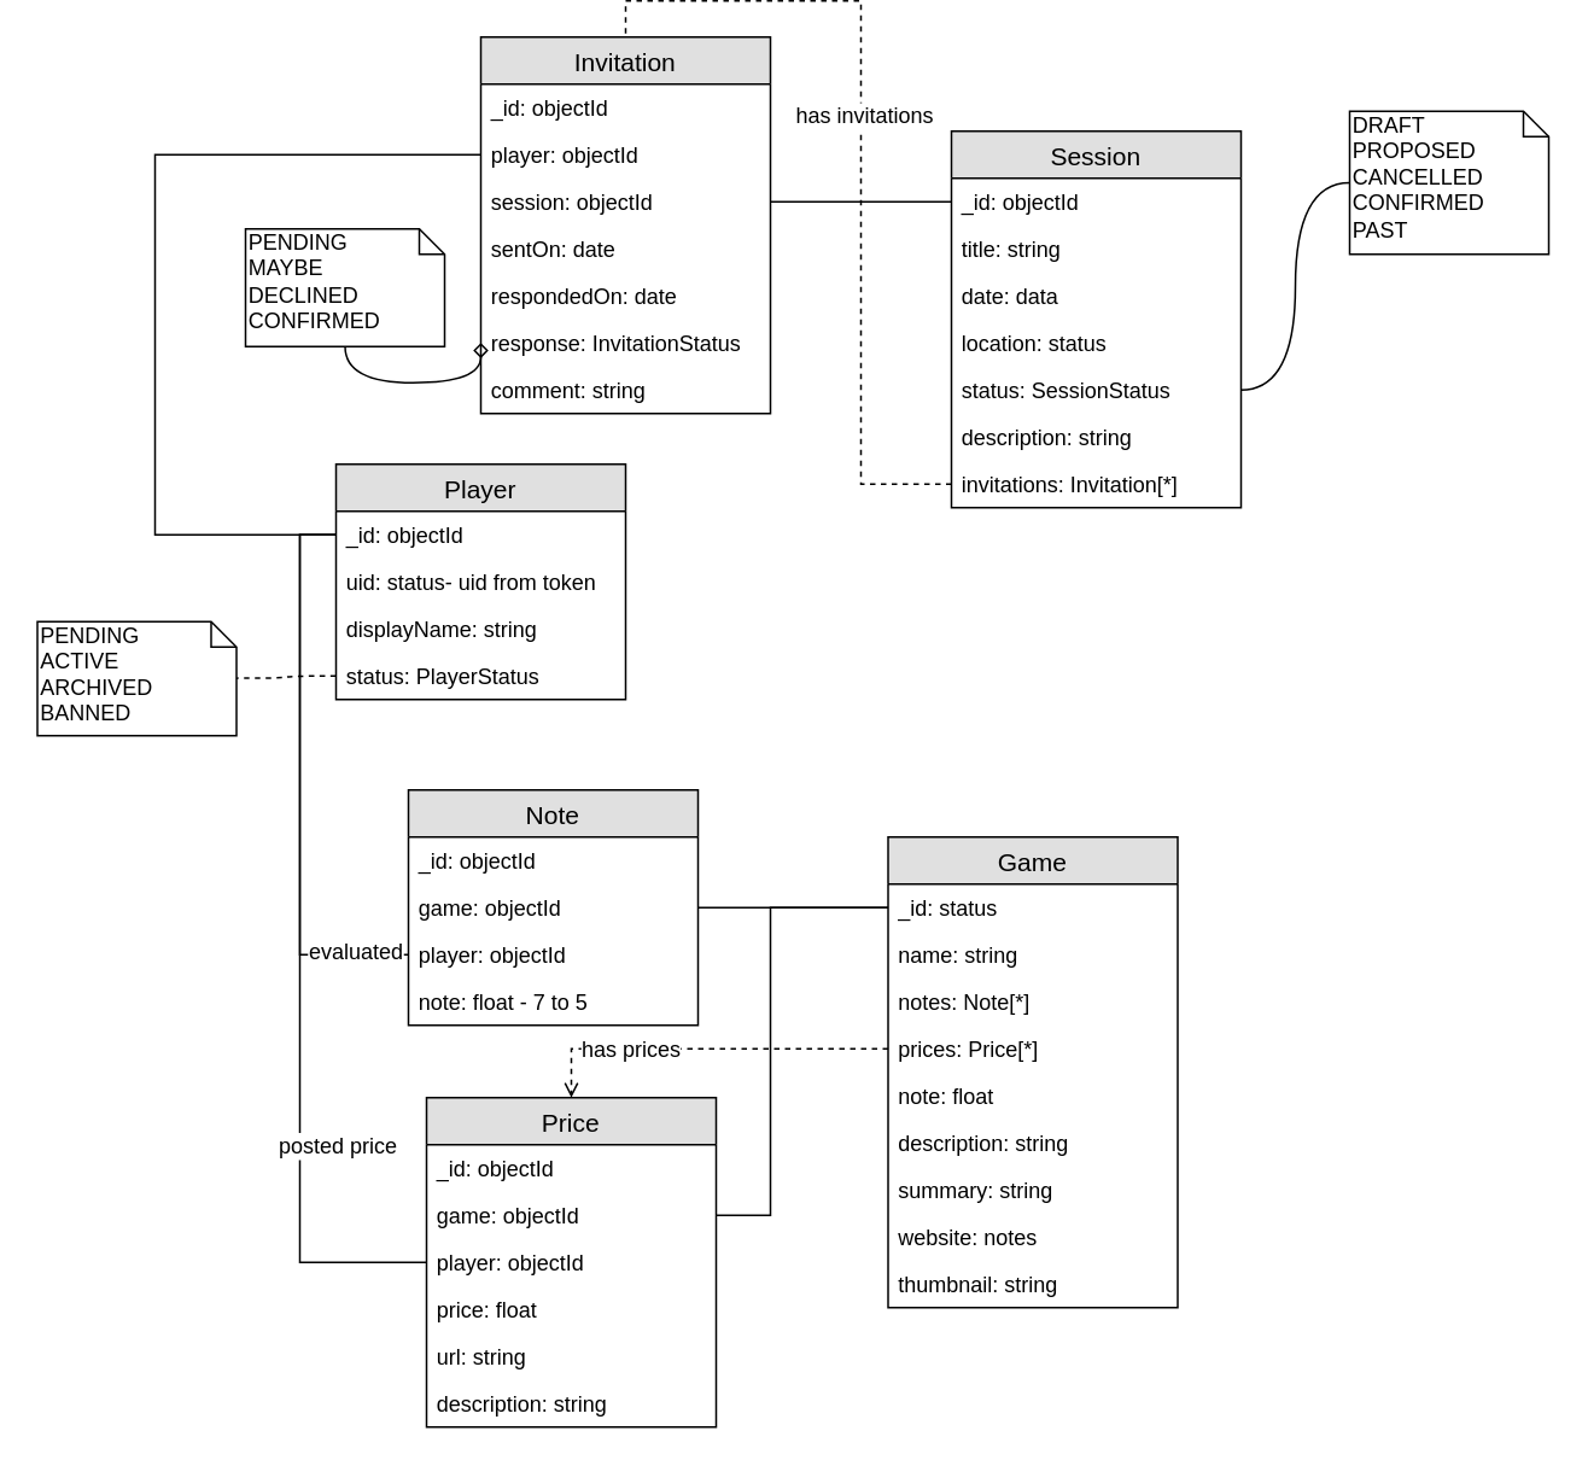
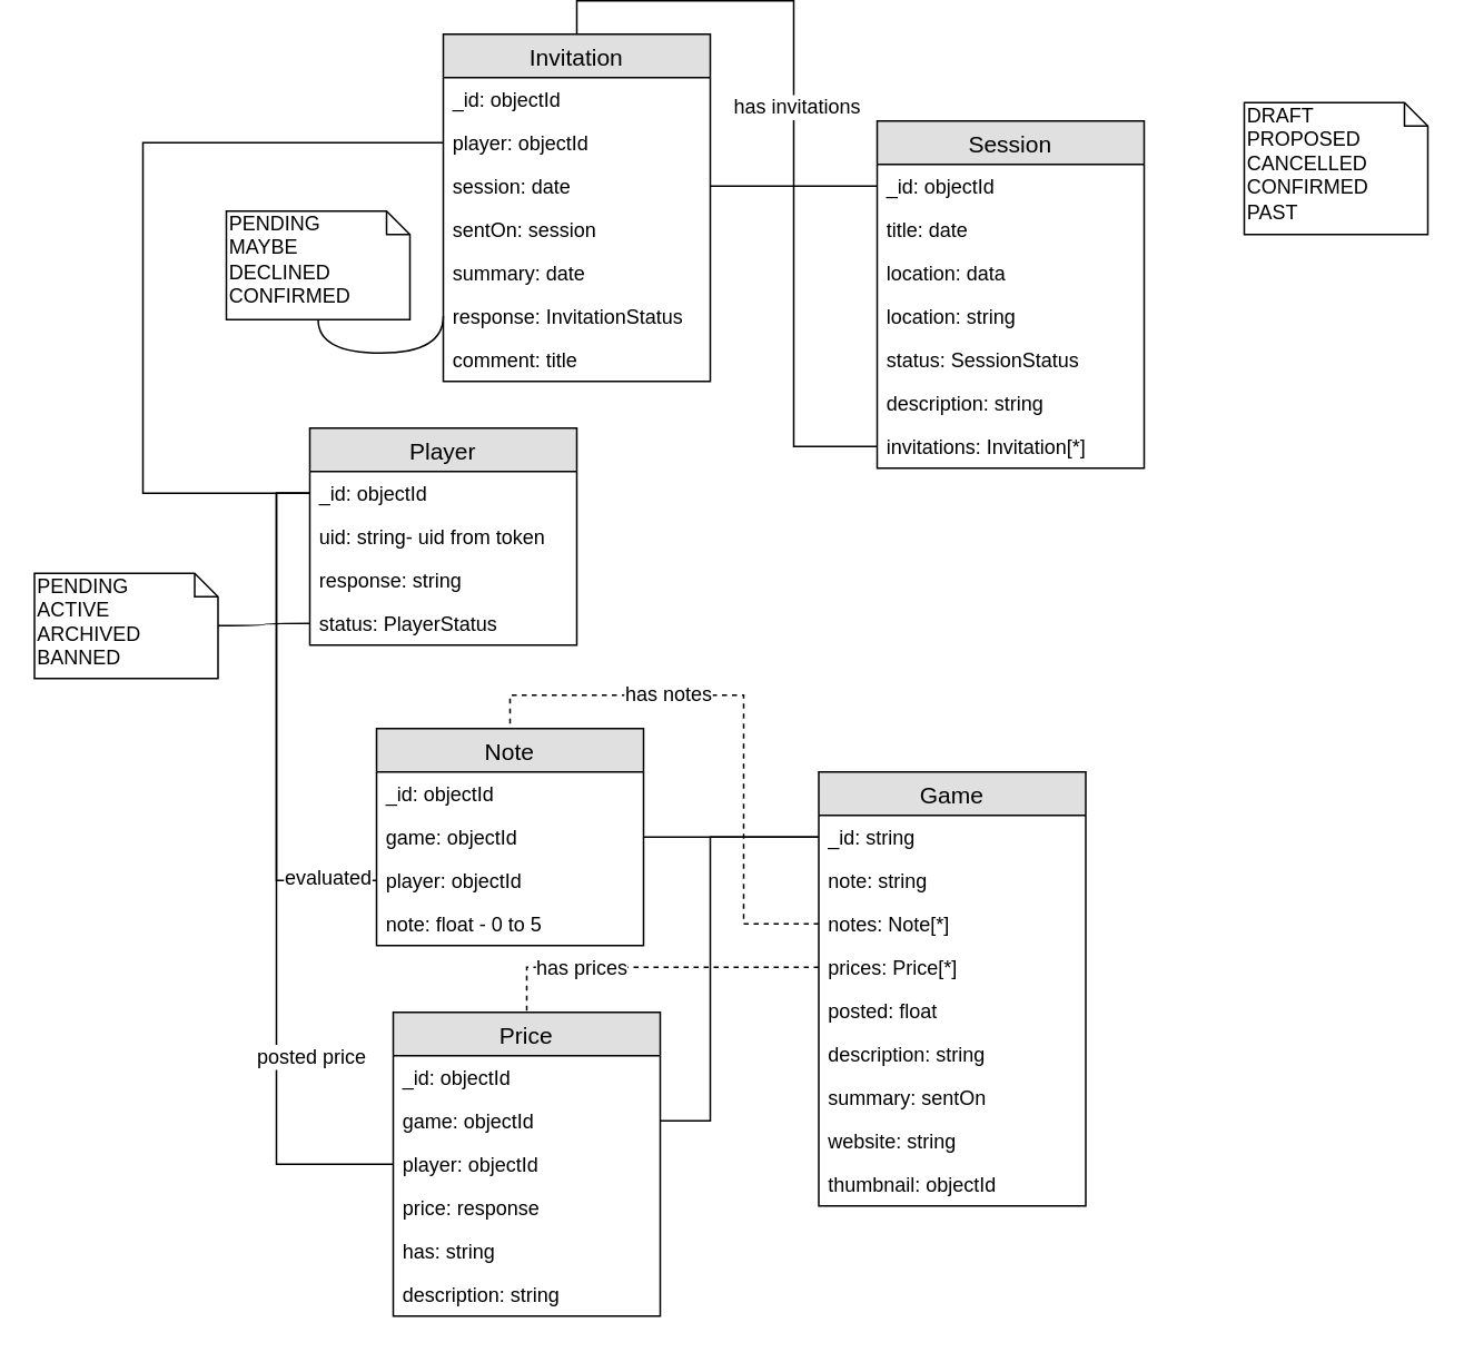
- <mxCell id="52" value="session: objectId" style="text;strokeColor=none;fillColor=none;spacingLeft=4;spacingRight=4;overflow=hidden;rotatable=0;points=[[0,0.5],[1,0.5]];portConstraint=eastwest;fontSize=12;" vertex="1" parent="49"><mxGeometry y="78" width="160" height="26" as="geometry" /></mxCell>
+ <mxCell id="52" value="session: date" style="text;strokeColor=none;fillColor=none;spacingLeft=4;spacingRight=4;overflow=hidden;rotatable=0;points=[[0,0.5],[1,0.5]];portConstraint=eastwest;fontSize=12;" vertex="1" parent="49"><mxGeometry y="78" width="160" height="26" as="geometry" /></mxCell>
- <mxCell id="53" value="sentOn: date" style="text;strokeColor=none;fillColor=none;spacingLeft=4;spacingRight=4;overflow=hidden;rotatable=0;points=[[0,0.5],[1,0.5]];portConstraint=eastwest;fontSize=12;" vertex="1" parent="49"><mxGeometry y="104" width="160" height="26" as="geometry" /></mxCell>
+ <mxCell id="53" value="sentOn: session" style="text;strokeColor=none;fillColor=none;spacingLeft=4;spacingRight=4;overflow=hidden;rotatable=0;points=[[0,0.5],[1,0.5]];portConstraint=eastwest;fontSize=12;" vertex="1" parent="49"><mxGeometry y="104" width="160" height="26" as="geometry" /></mxCell>
- <mxCell id="27" value="title: string" style="text;strokeColor=none;fillColor=none;spacingLeft=4;spacingRight=4;overflow=hidden;rotatable=0;points=[[0,0.5],[1,0.5]];portConstraint=eastwest;fontSize=12;" vertex="1" parent="25"><mxGeometry y="52" width="160" height="26" as="geometry" /></mxCell>
+ <mxCell id="27" value="title: date" style="text;strokeColor=none;fillColor=none;spacingLeft=4;spacingRight=4;overflow=hidden;rotatable=0;points=[[0,0.5],[1,0.5]];portConstraint=eastwest;fontSize=12;" vertex="1" parent="25"><mxGeometry y="52" width="160" height="26" as="geometry" /></mxCell>
- <mxCell id="34" style="edgeStyle=orthogonalEdgeStyle;orthogonalLoop=1;jettySize=auto;html=1;exitX=1;exitY=0.5;exitDx=0;exitDy=0;entryX=0;entryY=0.5;entryDx=0;entryDy=0;entryPerimeter=0;endArrow=none;endFill=0;curved=1;" edge="1" parent="1" source="30" target="33"><mxGeometry relative="1" as="geometry" /></mxCell>
- <mxCell id="54" value="respondedOn: date" style="text;strokeColor=none;fillColor=none;spacingLeft=4;spacingRight=4;overflow=hidden;rotatable=0;points=[[0,0.5],[1,0.5]];portConstraint=eastwest;fontSize=12;" vertex="1" parent="49"><mxGeometry y="130" width="160" height="26" as="geometry" /></mxCell>
+ <mxCell id="54" value="summary: date" style="text;strokeColor=none;fillColor=none;spacingLeft=4;spacingRight=4;overflow=hidden;rotatable=0;points=[[0,0.5],[1,0.5]];portConstraint=eastwest;fontSize=12;" vertex="1" parent="49"><mxGeometry y="130" width="160" height="26" as="geometry" /></mxCell>
- <mxCell id="28" value="date: data" style="text;strokeColor=none;fillColor=none;spacingLeft=4;spacingRight=4;overflow=hidden;rotatable=0;points=[[0,0.5],[1,0.5]];portConstraint=eastwest;fontSize=12;" vertex="1" parent="25"><mxGeometry y="78" width="160" height="26" as="geometry" /></mxCell>
+ <mxCell id="28" value="location: data" style="text;strokeColor=none;fillColor=none;spacingLeft=4;spacingRight=4;overflow=hidden;rotatable=0;points=[[0,0.5],[1,0.5]];portConstraint=eastwest;fontSize=12;" vertex="1" parent="25"><mxGeometry y="78" width="160" height="26" as="geometry" /></mxCell>
- <mxCell id="29" value="location: status" style="text;strokeColor=none;fillColor=none;spacingLeft=4;spacingRight=4;overflow=hidden;rotatable=0;points=[[0,0.5],[1,0.5]];portConstraint=eastwest;fontSize=12;" vertex="1" parent="25"><mxGeometry y="104" width="160" height="26" as="geometry" /></mxCell>
+ <mxCell id="29" value="location: string" style="text;strokeColor=none;fillColor=none;spacingLeft=4;spacingRight=4;overflow=hidden;rotatable=0;points=[[0,0.5],[1,0.5]];portConstraint=eastwest;fontSize=12;" vertex="1" parent="25"><mxGeometry y="104" width="160" height="26" as="geometry" /></mxCell>
- <mxCell id="61" style="edgeStyle=orthogonalEdgeStyle;rounded=0;orthogonalLoop=1;jettySize=auto;html=1;exitX=0;exitY=0.5;exitDx=0;exitDy=0;entryX=0.5;entryY=0;entryDx=0;entryDy=0;endArrow=none;endFill=0;dashed=1;" edge="1" parent="1" source="32" target="49"><mxGeometry relative="1" as="geometry" /></mxCell>
+ <mxCell id="61" style="edgeStyle=orthogonalEdgeStyle;rounded=0;orthogonalLoop=1;jettySize=auto;html=1;exitX=0;exitY=0.5;exitDx=0;exitDy=0;entryX=0.5;entryY=0;entryDx=0;entryDy=0;endArrow=none;endFill=0;dashed=0;" edge="1" parent="1" source="32" target="49"><mxGeometry relative="1" as="geometry" /></mxCell>
- <mxCell id="59" style="edgeStyle=orthogonalEdgeStyle;orthogonalLoop=1;jettySize=auto;html=1;exitX=0.5;exitY=1;exitDx=0;exitDy=0;exitPerimeter=0;entryX=0;entryY=0.5;entryDx=0;entryDy=0;endArrow=diamond;endFill=0;curved=1;" edge="1" parent="1" source="60" target="55"><mxGeometry relative="1" as="geometry" /></mxCell>
+ <mxCell id="59" style="edgeStyle=orthogonalEdgeStyle;orthogonalLoop=1;jettySize=auto;html=1;exitX=0.5;exitY=1;exitDx=0;exitDy=0;exitPerimeter=0;entryX=0;entryY=0.5;entryDx=0;entryDy=0;endArrow=none;endFill=0;curved=1;" edge="1" parent="1" source="60" target="55"><mxGeometry relative="1" as="geometry" /></mxCell>
- <mxCell id="56" value="comment: string" style="text;strokeColor=none;fillColor=none;spacingLeft=4;spacingRight=4;overflow=hidden;rotatable=0;points=[[0,0.5],[1,0.5]];portConstraint=eastwest;fontSize=12;" vertex="1" parent="49"><mxGeometry y="182" width="160" height="26" as="geometry" /></mxCell>
+ <mxCell id="56" value="comment: title" style="text;strokeColor=none;fillColor=none;spacingLeft=4;spacingRight=4;overflow=hidden;rotatable=0;points=[[0,0.5],[1,0.5]];portConstraint=eastwest;fontSize=12;" vertex="1" parent="49"><mxGeometry y="182" width="160" height="26" as="geometry" /></mxCell>
- <mxCell id="4" value="uid: status- uid from token" style="text;strokeColor=none;fillColor=none;spacingLeft=4;spacingRight=4;overflow=hidden;rotatable=0;points=[[0,0.5],[1,0.5]];portConstraint=eastwest;fontSize=12;" vertex="1" parent="2"><mxGeometry y="52" width="160" height="26" as="geometry" /></mxCell>
+ <mxCell id="4" value="uid: string- uid from token" style="text;strokeColor=none;fillColor=none;spacingLeft=4;spacingRight=4;overflow=hidden;rotatable=0;points=[[0,0.5],[1,0.5]];portConstraint=eastwest;fontSize=12;" vertex="1" parent="2"><mxGeometry y="52" width="160" height="26" as="geometry" /></mxCell>
- <mxCell id="5" value="displayName: string" style="text;strokeColor=none;fillColor=none;spacingLeft=4;spacingRight=4;overflow=hidden;rotatable=0;points=[[0,0.5],[1,0.5]];portConstraint=eastwest;fontSize=12;" parent="2" vertex="1"><mxGeometry y="78" width="160" height="26" as="geometry" /></mxCell>
+ <mxCell id="5" value="response: string" style="text;strokeColor=none;fillColor=none;spacingLeft=4;spacingRight=4;overflow=hidden;rotatable=0;points=[[0,0.5],[1,0.5]];portConstraint=eastwest;fontSize=12;" parent="2" vertex="1"><mxGeometry y="78" width="160" height="26" as="geometry" /></mxCell>
- <mxCell id="64" style="edgeStyle=orthogonalEdgeStyle;orthogonalLoop=1;jettySize=auto;html=1;exitX=0;exitY=0.5;exitDx=0;exitDy=0;entryX=1;entryY=0.496;entryDx=0;entryDy=0;entryPerimeter=0;dashed=1;endArrow=none;endFill=0;curved=1;" edge="1" parent="1" source="6" target="63"><mxGeometry relative="1" as="geometry" /></mxCell>
+ <mxCell id="64" style="edgeStyle=orthogonalEdgeStyle;orthogonalLoop=1;jettySize=auto;html=1;exitX=0;exitY=0.5;exitDx=0;exitDy=0;entryX=1;entryY=0.496;entryDx=0;entryDy=0;entryPerimeter=0;dashed=0;endArrow=none;endFill=0;curved=1;" edge="1" parent="1" source="6" target="63"><mxGeometry relative="1" as="geometry" /></mxCell>
+ <mxCell id="45" style="edgeStyle=orthogonalEdgeStyle;rounded=0;orthogonalLoop=1;jettySize=auto;html=1;entryX=0.5;entryY=0;entryDx=0;entryDy=0;endArrow=none;endFill=0;exitX=0;exitY=0.5;exitDx=0;exitDy=0;dashed=1;" edge="1" parent="1" source="10" target="17"><mxGeometry relative="1" as="geometry"><mxPoint x="475" y="666" as="sourcePoint" /><Array as="points"><mxPoint x="445" y="553" /><mxPoint x="445" y="416" /><mxPoint x="305" y="416" /></Array></mxGeometry></mxCell>
+ <mxCell id="46" value="has notes" style="text;html=1;resizable=0;points=[];align=center;verticalAlign=middle;labelBackgroundColor=#ffffff;" vertex="1" connectable="0" parent="45"><mxGeometry x="0.332" y="-1" relative="1" as="geometry"><mxPoint as="offset" /></mxGeometry></mxCell>
- <mxCell id="8" value="_id: status" style="text;strokeColor=none;fillColor=none;spacingLeft=4;spacingRight=4;overflow=hidden;rotatable=0;points=[[0,0.5],[1,0.5]];portConstraint=eastwest;fontSize=12;" vertex="1" parent="7"><mxGeometry y="26" width="160" height="26" as="geometry" /></mxCell>
+ <mxCell id="8" value="_id: string" style="text;strokeColor=none;fillColor=none;spacingLeft=4;spacingRight=4;overflow=hidden;rotatable=0;points=[[0,0.5],[1,0.5]];portConstraint=eastwest;fontSize=12;" vertex="1" parent="7"><mxGeometry y="26" width="160" height="26" as="geometry" /></mxCell>
- <mxCell id="9" value="name: string" style="text;strokeColor=none;fillColor=none;spacingLeft=4;spacingRight=4;overflow=hidden;rotatable=0;points=[[0,0.5],[1,0.5]];portConstraint=eastwest;fontSize=12;" vertex="1" parent="7"><mxGeometry y="52" width="160" height="26" as="geometry" /></mxCell>
+ <mxCell id="9" value="note: string" style="text;strokeColor=none;fillColor=none;spacingLeft=4;spacingRight=4;overflow=hidden;rotatable=0;points=[[0,0.5],[1,0.5]];portConstraint=eastwest;fontSize=12;" vertex="1" parent="7"><mxGeometry y="52" width="160" height="26" as="geometry" /></mxCell>
- <mxCell id="21" value="note: float - 7 to 5&#10;" style="text;strokeColor=none;fillColor=none;spacingLeft=4;spacingRight=4;overflow=hidden;rotatable=0;points=[[0,0.5],[1,0.5]];portConstraint=eastwest;fontSize=12;" vertex="1" parent="17"><mxGeometry y="104" width="160" height="26" as="geometry" /></mxCell>
+ <mxCell id="21" value="note: float - 0 to 5&#10;" style="text;strokeColor=none;fillColor=none;spacingLeft=4;spacingRight=4;overflow=hidden;rotatable=0;points=[[0,0.5],[1,0.5]];portConstraint=eastwest;fontSize=12;" vertex="1" parent="17"><mxGeometry y="104" width="160" height="26" as="geometry" /></mxCell>
- <mxCell id="47" style="edgeStyle=orthogonalEdgeStyle;rounded=0;orthogonalLoop=1;jettySize=auto;html=1;exitX=0;exitY=0.5;exitDx=0;exitDy=0;entryX=0.5;entryY=0;entryDx=0;entryDy=0;endArrow=open;endFill=0;dashed=1;" edge="1" parent="1" source="11" target="35"><mxGeometry relative="1" as="geometry" /></mxCell>
+ <mxCell id="47" style="edgeStyle=orthogonalEdgeStyle;rounded=0;orthogonalLoop=1;jettySize=auto;html=1;exitX=0;exitY=0.5;exitDx=0;exitDy=0;entryX=0.5;entryY=0;entryDx=0;entryDy=0;endArrow=none;endFill=0;dashed=1;" edge="1" parent="1" source="11" target="35"><mxGeometry relative="1" as="geometry" /></mxCell>
- <mxCell id="12" value="note: float" style="text;strokeColor=none;fillColor=none;spacingLeft=4;spacingRight=4;overflow=hidden;rotatable=0;points=[[0,0.5],[1,0.5]];portConstraint=eastwest;fontSize=12;" vertex="1" parent="7"><mxGeometry y="130" width="160" height="26" as="geometry" /></mxCell>
+ <mxCell id="12" value="posted: float" style="text;strokeColor=none;fillColor=none;spacingLeft=4;spacingRight=4;overflow=hidden;rotatable=0;points=[[0,0.5],[1,0.5]];portConstraint=eastwest;fontSize=12;" vertex="1" parent="7"><mxGeometry y="130" width="160" height="26" as="geometry" /></mxCell>
- <mxCell id="14" value="summary: string" style="text;strokeColor=none;fillColor=none;spacingLeft=4;spacingRight=4;overflow=hidden;rotatable=0;points=[[0,0.5],[1,0.5]];portConstraint=eastwest;fontSize=12;" vertex="1" parent="7"><mxGeometry y="182" width="160" height="26" as="geometry" /></mxCell>
+ <mxCell id="14" value="summary: sentOn" style="text;strokeColor=none;fillColor=none;spacingLeft=4;spacingRight=4;overflow=hidden;rotatable=0;points=[[0,0.5],[1,0.5]];portConstraint=eastwest;fontSize=12;" vertex="1" parent="7"><mxGeometry y="182" width="160" height="26" as="geometry" /></mxCell>
- <mxCell id="15" value="website: notes" style="text;strokeColor=none;fillColor=none;spacingLeft=4;spacingRight=4;overflow=hidden;rotatable=0;points=[[0,0.5],[1,0.5]];portConstraint=eastwest;fontSize=12;" vertex="1" parent="7"><mxGeometry y="208" width="160" height="26" as="geometry" /></mxCell>
+ <mxCell id="15" value="website: string" style="text;strokeColor=none;fillColor=none;spacingLeft=4;spacingRight=4;overflow=hidden;rotatable=0;points=[[0,0.5],[1,0.5]];portConstraint=eastwest;fontSize=12;" vertex="1" parent="7"><mxGeometry y="208" width="160" height="26" as="geometry" /></mxCell>
- <mxCell id="16" value="thumbnail: string" style="text;strokeColor=none;fillColor=none;spacingLeft=4;spacingRight=4;overflow=hidden;rotatable=0;points=[[0,0.5],[1,0.5]];portConstraint=eastwest;fontSize=12;" vertex="1" parent="7"><mxGeometry y="234" width="160" height="26" as="geometry" /></mxCell>
+ <mxCell id="16" value="thumbnail: objectId" style="text;strokeColor=none;fillColor=none;spacingLeft=4;spacingRight=4;overflow=hidden;rotatable=0;points=[[0,0.5],[1,0.5]];portConstraint=eastwest;fontSize=12;" vertex="1" parent="7"><mxGeometry y="234" width="160" height="26" as="geometry" /></mxCell>
- <mxCell id="39" value="price: float&#10;" style="text;strokeColor=none;fillColor=none;spacingLeft=4;spacingRight=4;overflow=hidden;rotatable=0;points=[[0,0.5],[1,0.5]];portConstraint=eastwest;fontSize=12;" vertex="1" parent="35"><mxGeometry y="104" width="160" height="26" as="geometry" /></mxCell>
+ <mxCell id="39" value="price: response&#10;" style="text;strokeColor=none;fillColor=none;spacingLeft=4;spacingRight=4;overflow=hidden;rotatable=0;points=[[0,0.5],[1,0.5]];portConstraint=eastwest;fontSize=12;" vertex="1" parent="35"><mxGeometry y="104" width="160" height="26" as="geometry" /></mxCell>
- <mxCell id="40" value="url: string&#10;" style="text;strokeColor=none;fillColor=none;spacingLeft=4;spacingRight=4;overflow=hidden;rotatable=0;points=[[0,0.5],[1,0.5]];portConstraint=eastwest;fontSize=12;" vertex="1" parent="35"><mxGeometry y="130" width="160" height="26" as="geometry" /></mxCell>
+ <mxCell id="40" value="has: string&#10;" style="text;strokeColor=none;fillColor=none;spacingLeft=4;spacingRight=4;overflow=hidden;rotatable=0;points=[[0,0.5],[1,0.5]];portConstraint=eastwest;fontSize=12;" vertex="1" parent="35"><mxGeometry y="130" width="160" height="26" as="geometry" /></mxCell>
